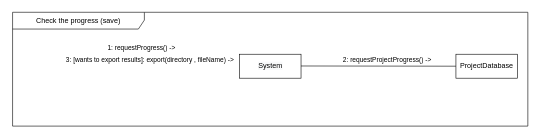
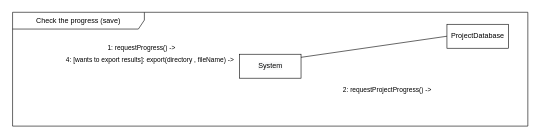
- <mxCell id="6" value="3: [wants to export results]: export(directory , fileName) -&amp;gt;" style="text;html=1;align=center;verticalAlign=middle;resizable=0;points=[];autosize=1;strokeColor=none;fontSize=11;" parent="1" vertex="1"><mxGeometry x="98.96" y="90" width="300" height="20" as="geometry" /></mxCell>
+ <mxCell id="6" value="4: [wants to export results]: export(directory , fileName) -&amp;gt;" style="text;html=1;align=center;verticalAlign=middle;resizable=0;points=[];autosize=1;strokeColor=none;fontSize=11;" parent="1" vertex="1"><mxGeometry x="98.96" y="90" width="300" height="20" as="geometry" /></mxCell>
- <mxCell id="5" value="2: requestProjectProgress() -&amp;gt;" style="text;html=1;align=center;verticalAlign=middle;resizable=0;points=[];autosize=1;strokeColor=none;fontSize=11;" parent="1" vertex="1"><mxGeometry x="565" y="90" width="160" height="20" as="geometry" /></mxCell>
+ <mxCell id="5" value="2: requestProjectProgress() -&amp;gt;" style="text;html=1;align=center;verticalAlign=middle;resizable=0;points=[];autosize=1;strokeColor=none;fontSize=11;" parent="1" vertex="1"><mxGeometry x="565" y="140" width="160" height="20" as="geometry" /></mxCell>
- <mxCell id="8" value="ProjectDatabase" style="rounded=0;whiteSpace=wrap;html=1;" vertex="1" parent="1"><mxGeometry x="760" y="90" width="102.5" height="40" as="geometry" /></mxCell>
+ <mxCell id="8" value="ProjectDatabase" style="rounded=0;whiteSpace=wrap;html=1;" vertex="1" parent="1"><mxGeometry x="745" y="40" width="102.5" height="40" as="geometry" /></mxCell>
